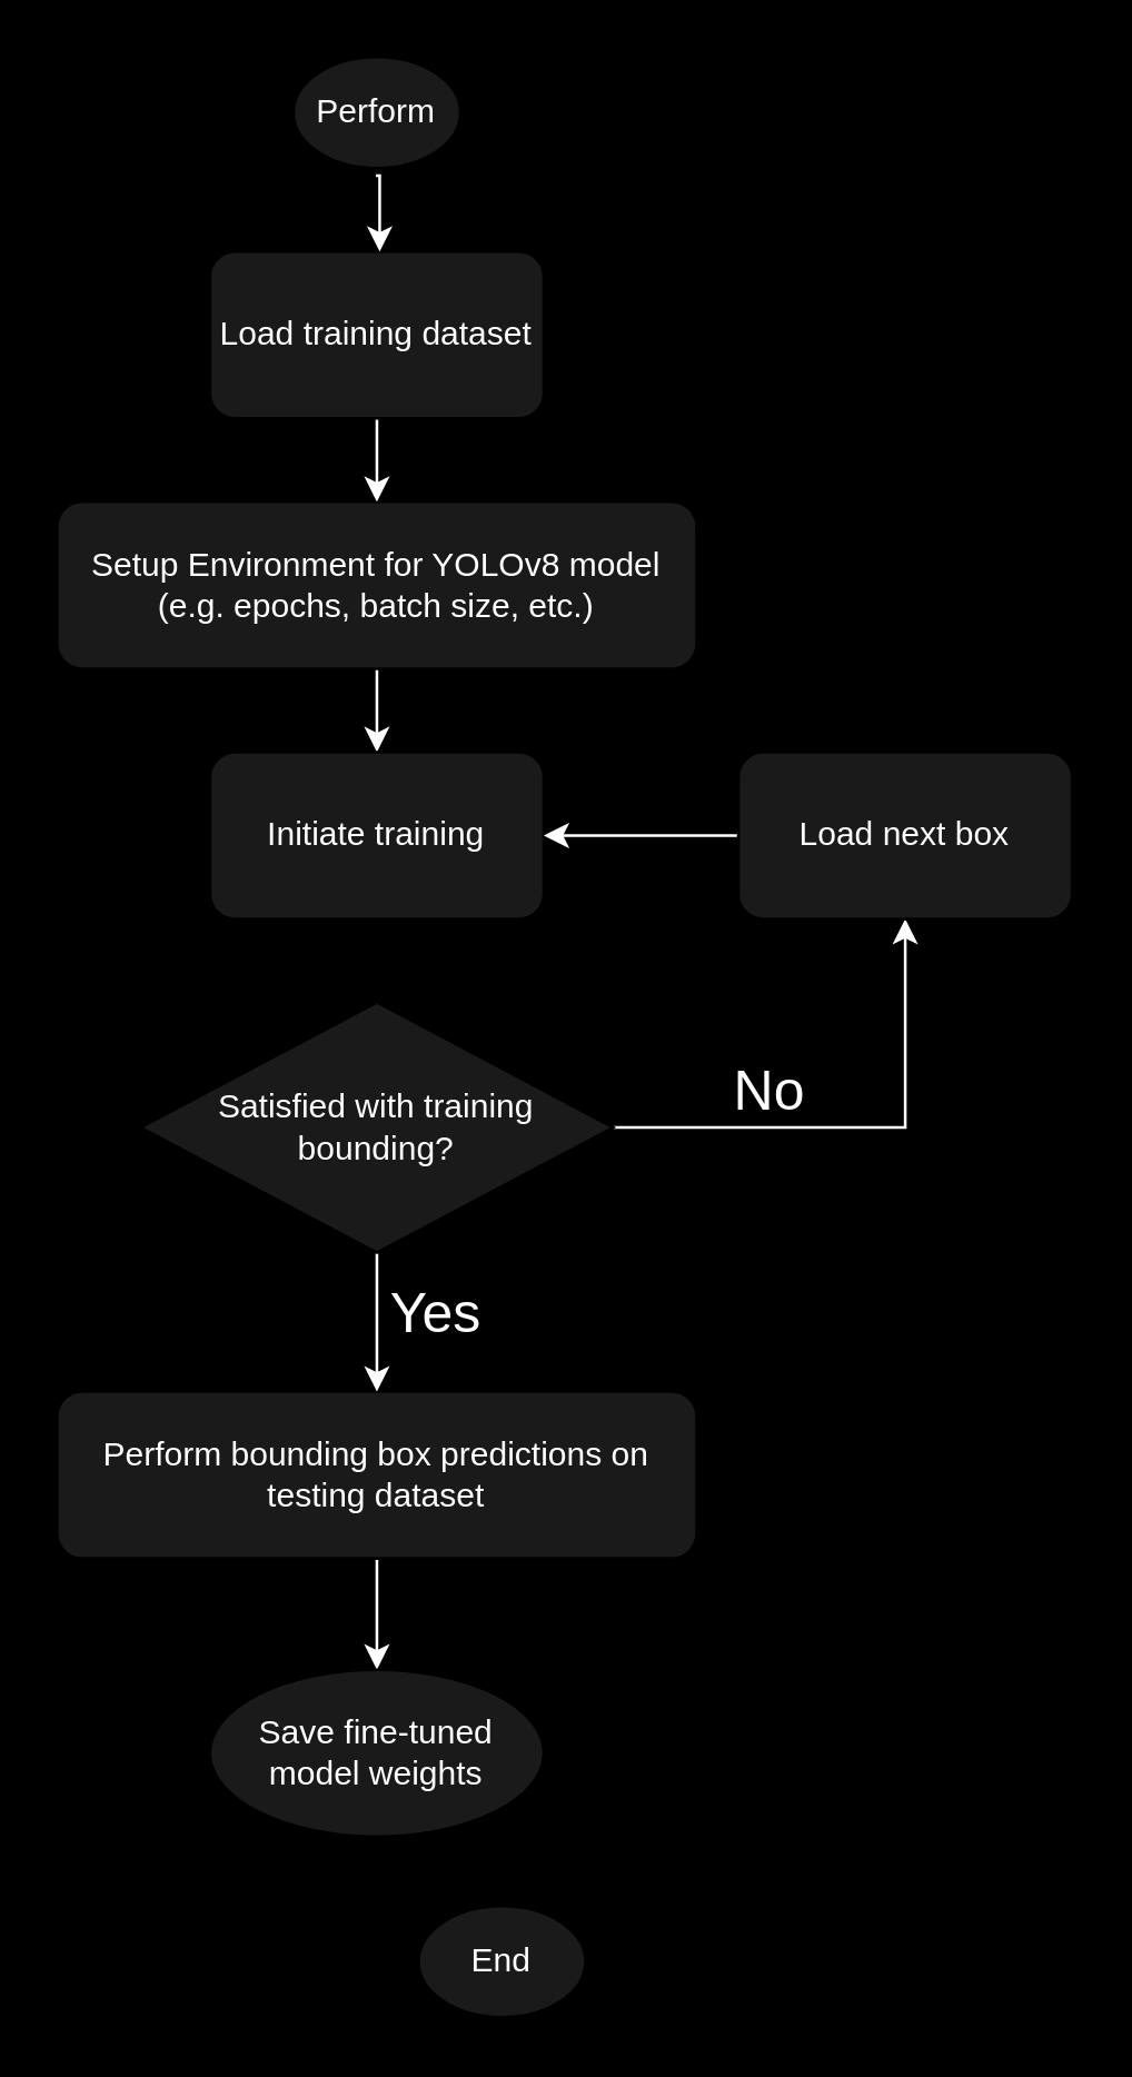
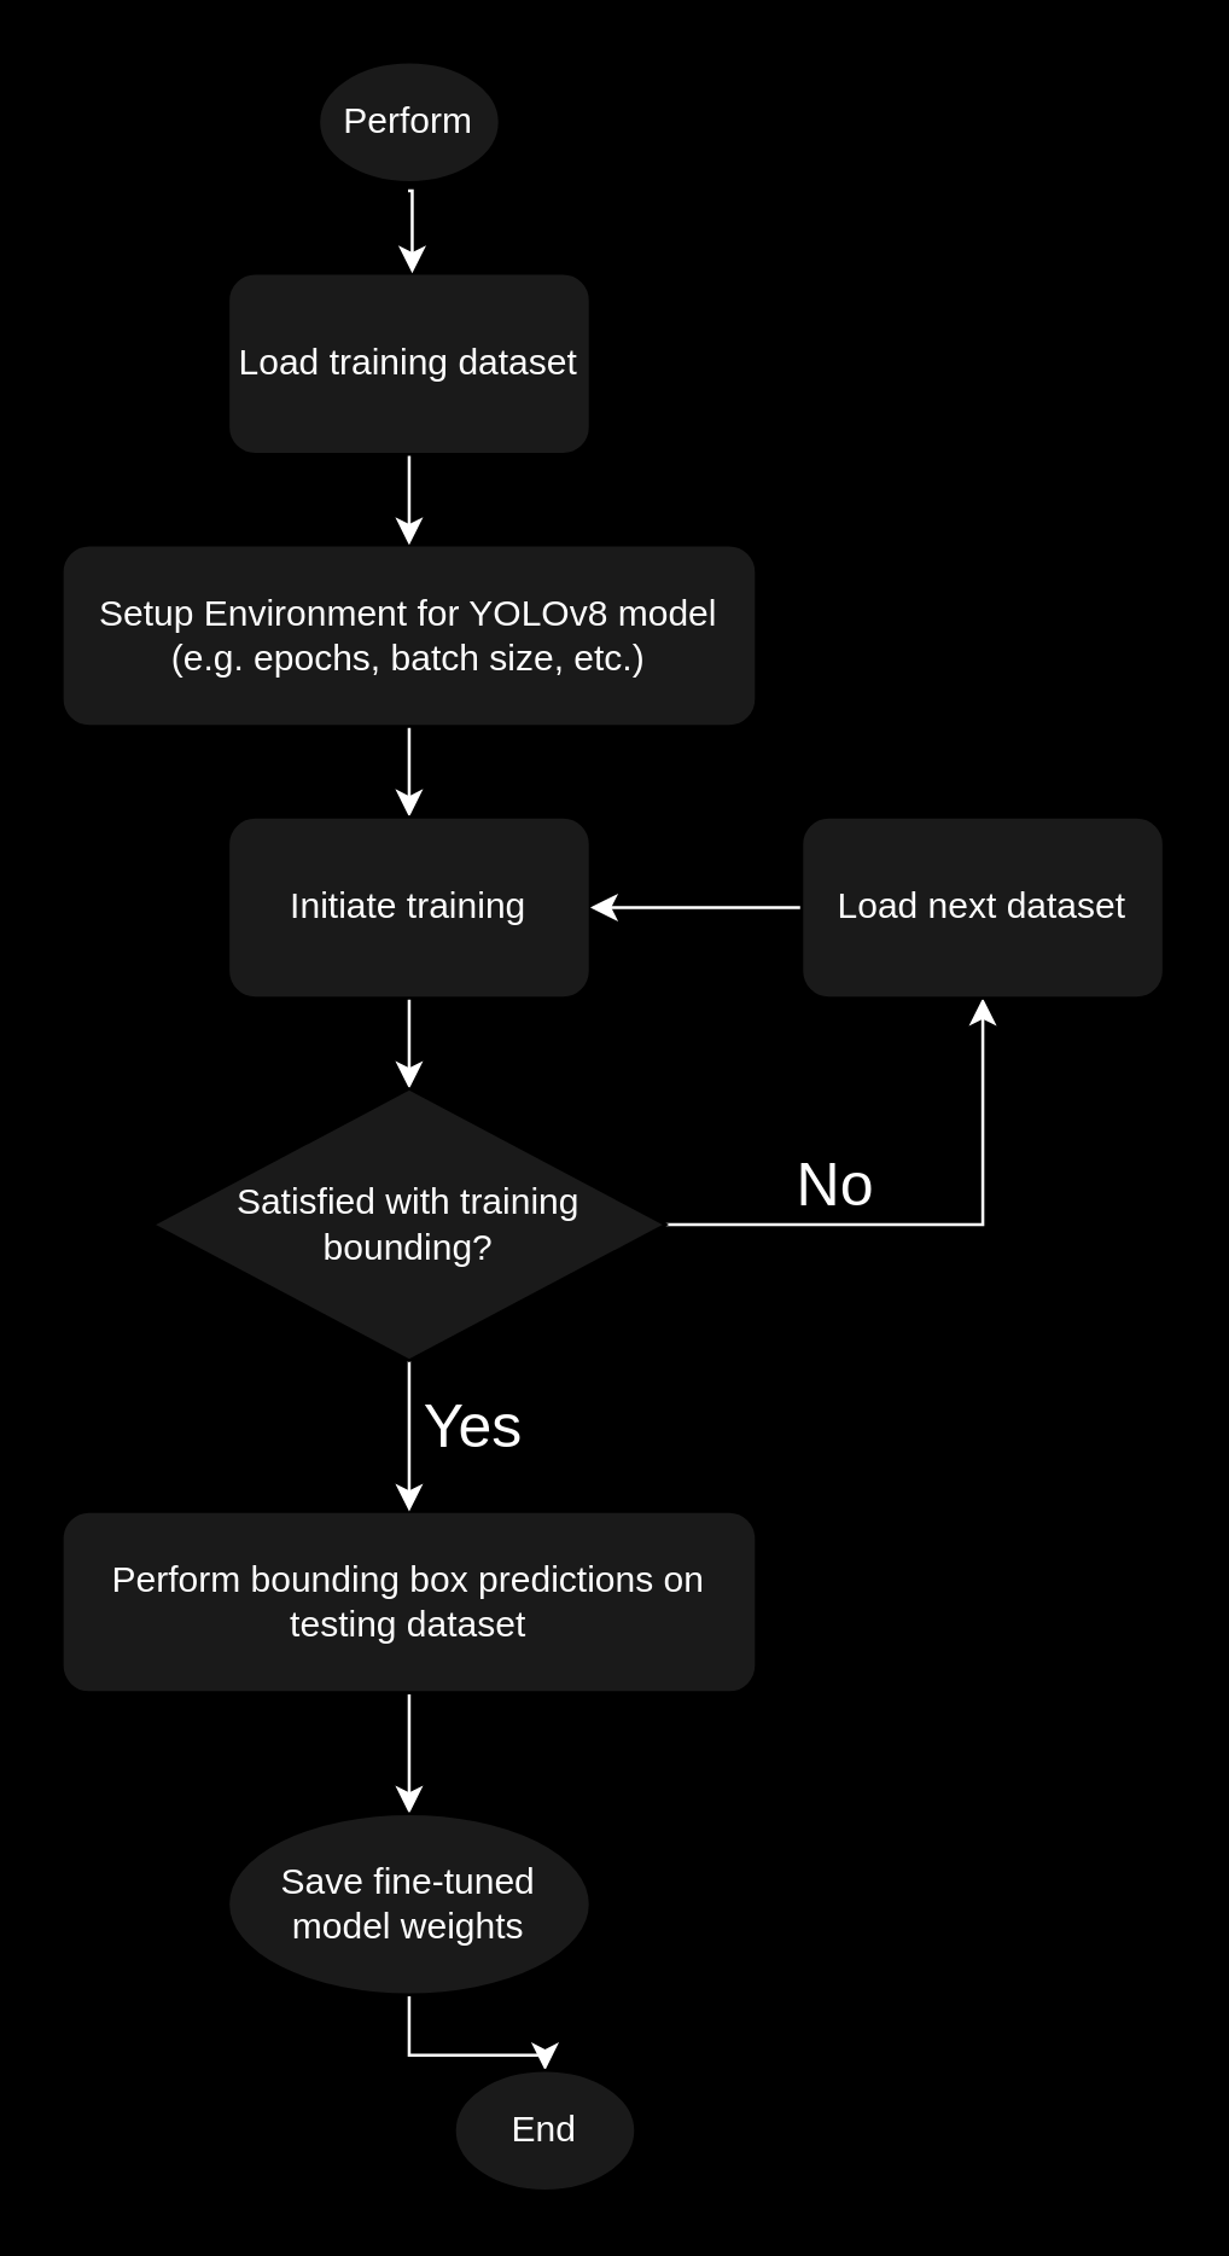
- <mxCell id="21" value="Load next box" style="rounded=1;html=1;fillColor=#1A1A1A;whiteSpace=wrap;fontColor=#FFFFFF;fontStyle=0" vertex="1" parent="1"><mxGeometry x="265" y="270" width="120" height="60" as="geometry" /></mxCell>
+ <mxCell id="21" value="Load next dataset" style="rounded=1;html=1;fillColor=#1A1A1A;whiteSpace=wrap;fontColor=#FFFFFF;fontStyle=0" vertex="1" parent="1"><mxGeometry x="265" y="270" width="120" height="60" as="geometry" /></mxCell>
+ <mxCell id="7" style="edgeStyle=orthogonalEdgeStyle;rounded=0;orthogonalLoop=1;jettySize=auto;html=1;exitX=0.5;exitY=1;exitDx=0;exitDy=0;entryX=0.5;entryY=0;entryDx=0;entryDy=0;fillColor=#1A1A1A;fontColor=#FFFFFF;fontStyle=0;strokeColor=#FFFFFF;" edge="1" parent="1" source="8" target="19"><mxGeometry relative="1" as="geometry" /></mxCell>
+ <mxCell id="11" style="edgeStyle=orthogonalEdgeStyle;rounded=0;orthogonalLoop=1;jettySize=auto;html=1;exitX=0.5;exitY=1;exitDx=0;exitDy=0;entryX=0.5;entryY=0;entryDx=0;entryDy=0;fillColor=#1A1A1A;fontColor=#FFFFFF;fontStyle=0;strokeColor=#FFFFFF;" edge="1" parent="1" source="12" target="13"><mxGeometry relative="1" as="geometry" /></mxCell>
